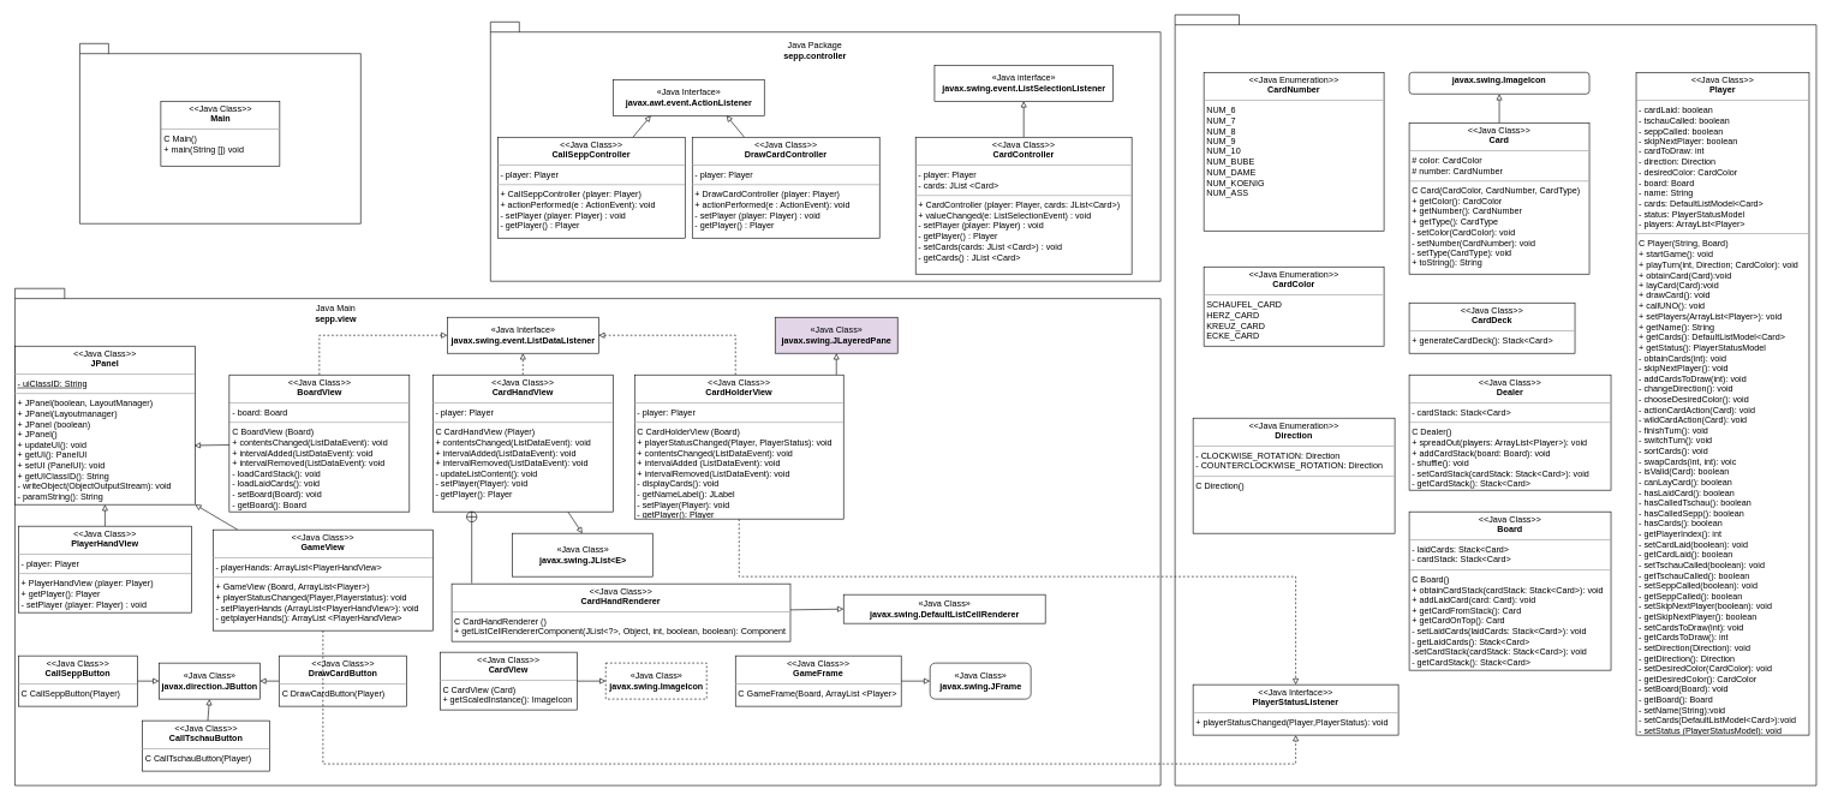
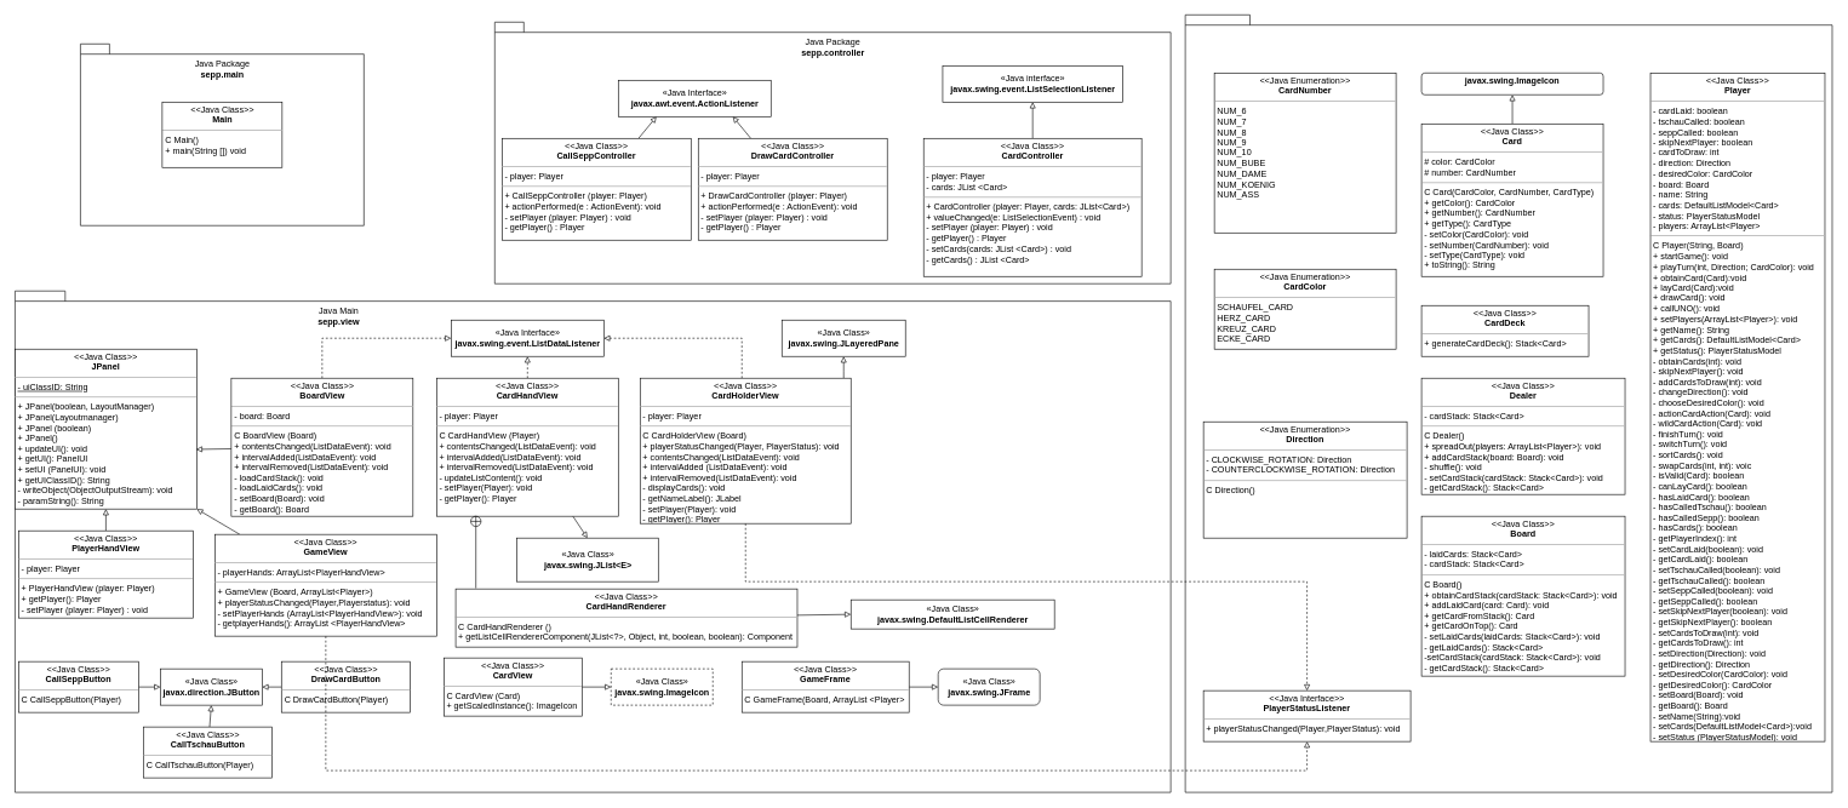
- <mxCell id="5" value="Java Package&lt;br&gt;&lt;b&gt;sepp.controller&lt;/b&gt;" style="text;html=1;align=center;verticalAlign=middle;resizable=0;points=[];autosize=1;" vertex="1" parent="1"><mxGeometry x="1080" y="55" width="100" height="30" as="geometry" /></mxCell>
+ <mxCell id="5" value="Java Package&lt;br&gt;&lt;b&gt;sepp.controller&lt;/b&gt;" style="text;html=1;align=center;verticalAlign=middle;resizable=0;points=[];autosize=1;" vertex="1" parent="1"><mxGeometry x="1095" y="50" width="100" height="30" as="geometry" /></mxCell>
+ <mxCell id="63" value="Java Package&lt;br&gt;&lt;b&gt;sepp.main&lt;/b&gt;" style="text;html=1;align=center;verticalAlign=middle;resizable=0;points=[];autosize=1;" vertex="1" parent="1"><mxGeometry x="260" y="80" width="90" height="30" as="geometry" /></mxCell>
- <mxCell id="51" value="«Java Class»&lt;br&gt;&lt;b&gt;javax.swing.JLayeredPane&lt;/b&gt;" style="html=1;fillColor=#e1d5e7;" vertex="1" parent="1"><mxGeometry x="1075" y="440" width="170" height="50" as="geometry" /></mxCell>
+ <mxCell id="51" value="«Java Class»&lt;br&gt;&lt;b&gt;javax.swing.JLayeredPane&lt;/b&gt;" style="html=1;" vertex="1" parent="1"><mxGeometry x="1075" y="440" width="170" height="50" as="geometry" /></mxCell>
